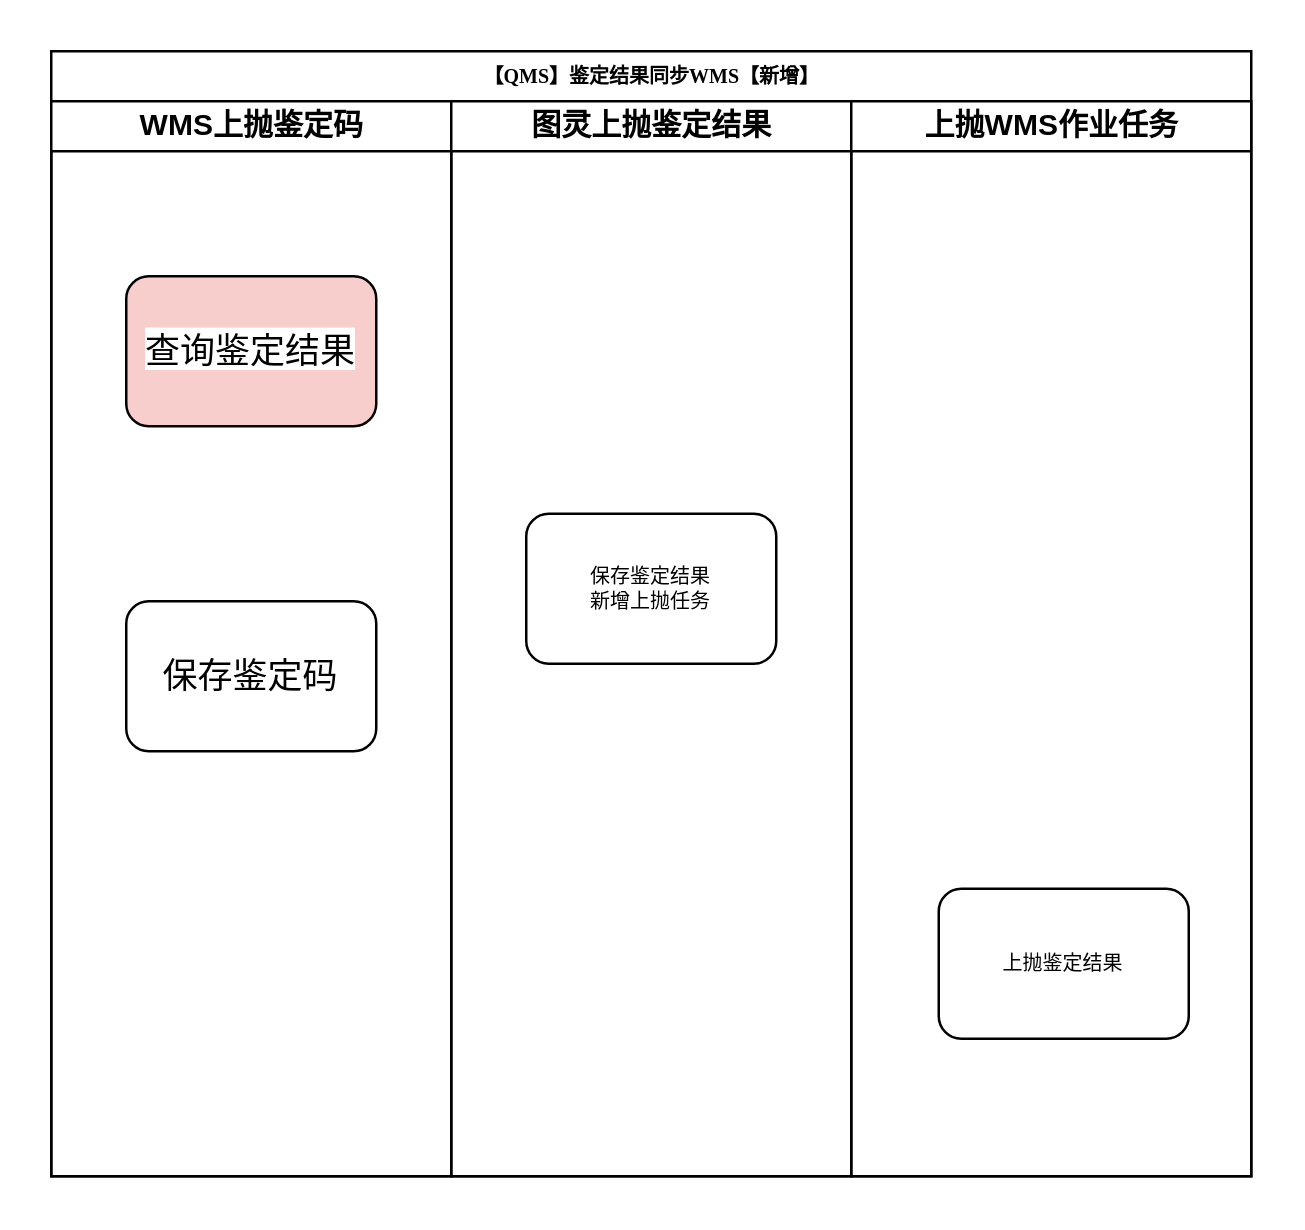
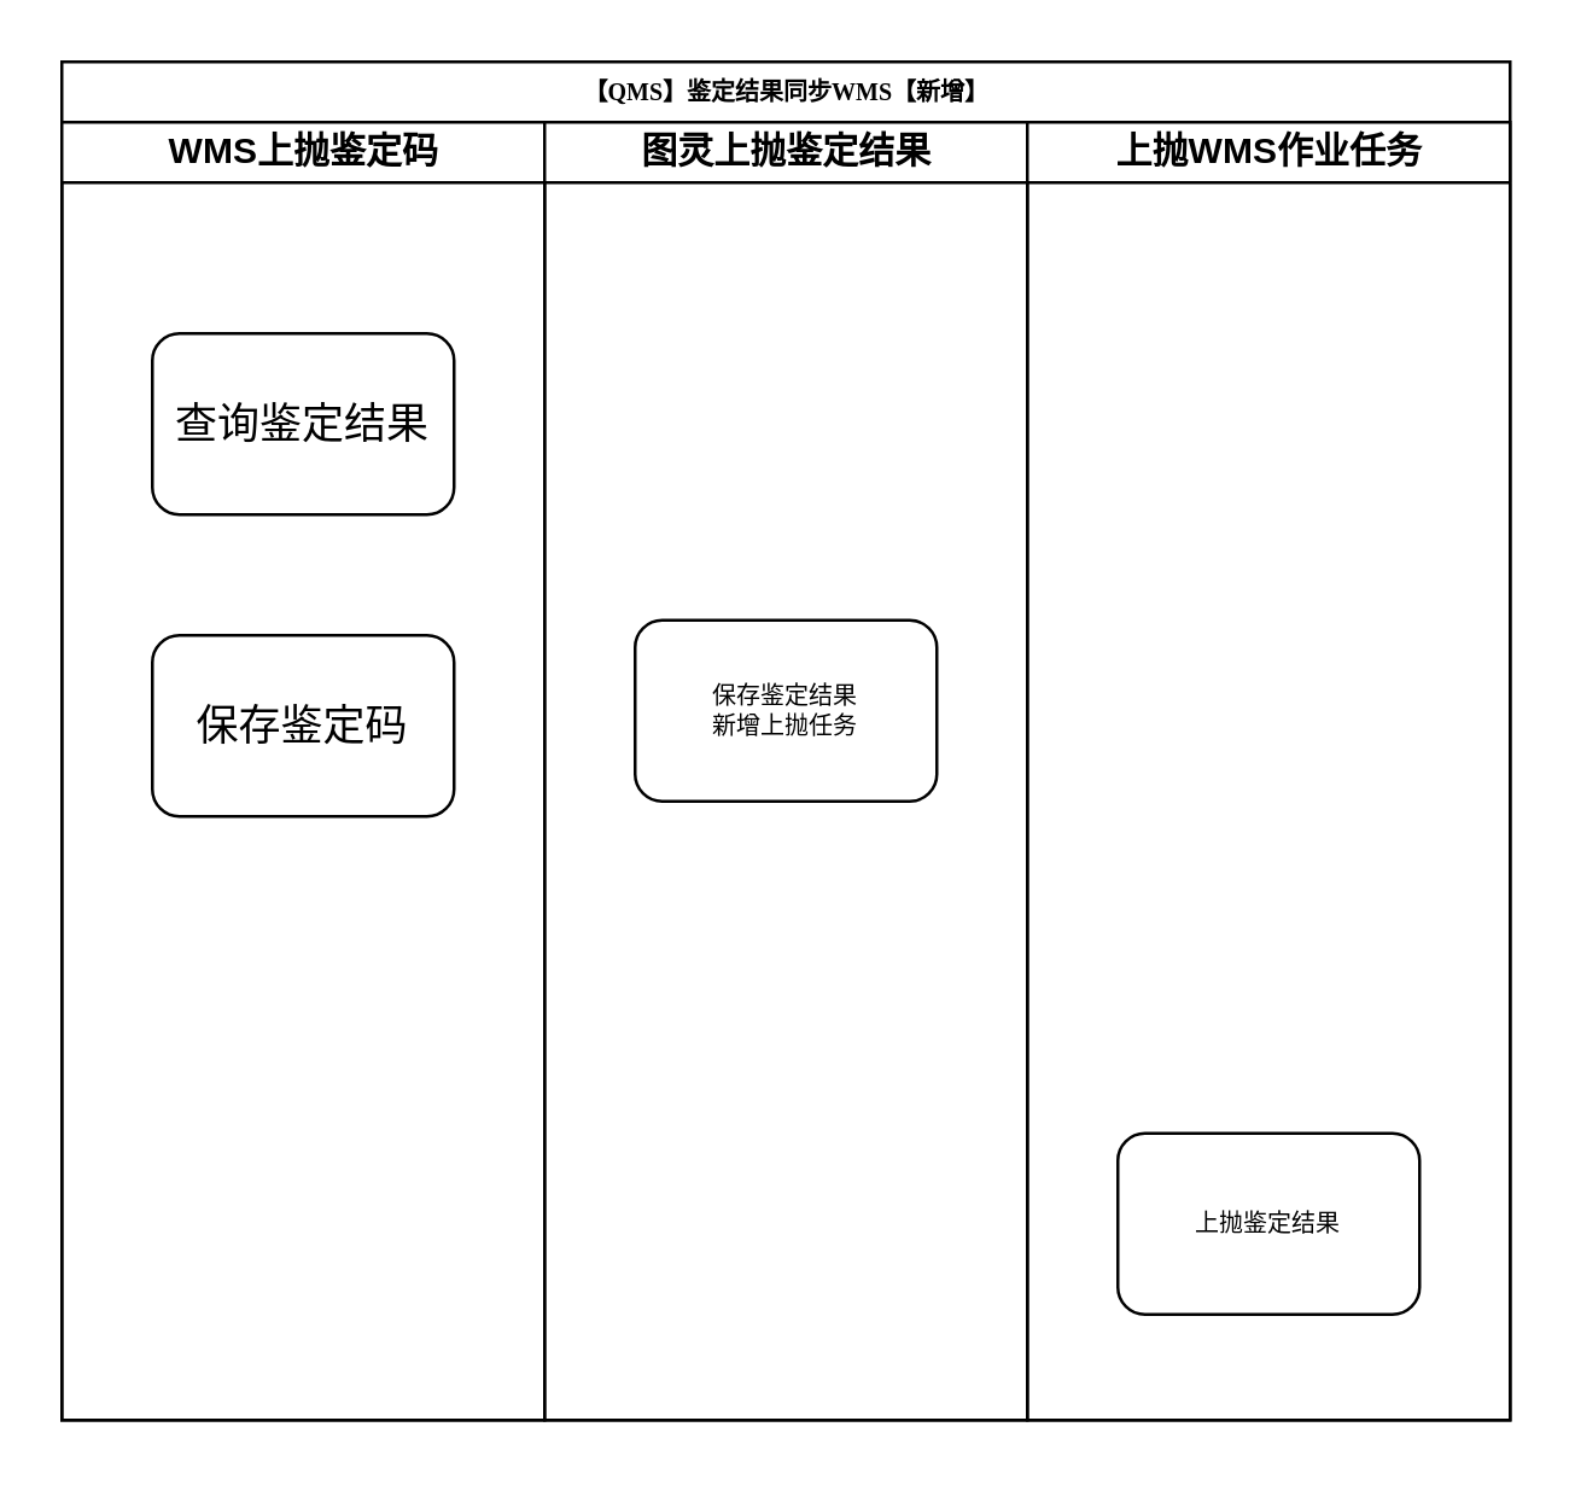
- <mxCell id="4" value="&lt;span style=&quot;font-family: -apple-system, BlinkMacSystemFont, &amp;quot;Segoe UI&amp;quot;, Roboto, Oxygen, Ubuntu, &amp;quot;Fira Sans&amp;quot;, &amp;quot;Droid Sans&amp;quot;, &amp;quot;Helvetica Neue&amp;quot;, sans-serif; font-size: 14px; text-align: left; background-color: rgb(255, 255, 255);&quot;&gt;查询鉴定结果&lt;/span&gt;" style="rounded=1;whiteSpace=wrap;html=1;shadow=0;labelBackgroundColor=none;strokeWidth=1;fontFamily=Verdana;fontSize=8;align=center;fillColor=#f8cecc;" parent="3" vertex="1"><mxGeometry x="30" y="70" width="100" height="60" as="geometry" /></mxCell>
+ <mxCell id="4" value="&lt;span style=&quot;font-family: -apple-system, BlinkMacSystemFont, &amp;quot;Segoe UI&amp;quot;, Roboto, Oxygen, Ubuntu, &amp;quot;Fira Sans&amp;quot;, &amp;quot;Droid Sans&amp;quot;, &amp;quot;Helvetica Neue&amp;quot;, sans-serif; font-size: 14px; text-align: left; background-color: rgb(255, 255, 255);&quot;&gt;查询鉴定结果&lt;/span&gt;" style="rounded=1;whiteSpace=wrap;html=1;shadow=0;labelBackgroundColor=none;strokeWidth=1;fontFamily=Verdana;fontSize=8;align=center;" parent="3" vertex="1"><mxGeometry x="30" y="70" width="100" height="60" as="geometry" /></mxCell>
- <mxCell id="5" value="&lt;span style=&quot;font-family: -apple-system, BlinkMacSystemFont, &amp;quot;Segoe UI&amp;quot;, Roboto, Oxygen, Ubuntu, &amp;quot;Fira Sans&amp;quot;, &amp;quot;Droid Sans&amp;quot;, &amp;quot;Helvetica Neue&amp;quot;, sans-serif; font-size: 14px; text-align: left; background-color: rgb(255, 255, 255);&quot;&gt;保存&lt;/span&gt;&lt;span style=&quot;font-family: -apple-system, BlinkMacSystemFont, &amp;quot;Segoe UI&amp;quot;, Roboto, Oxygen, Ubuntu, &amp;quot;Fira Sans&amp;quot;, &amp;quot;Droid Sans&amp;quot;, &amp;quot;Helvetica Neue&amp;quot;, sans-serif; font-size: 14px; text-align: left; background-color: rgb(255, 255, 255);&quot;&gt;鉴定码&lt;/span&gt;" style="rounded=1;whiteSpace=wrap;html=1;shadow=0;labelBackgroundColor=none;strokeWidth=1;fontFamily=Verdana;fontSize=8;align=center;" parent="3" vertex="1"><mxGeometry x="30" y="200" width="100" height="60" as="geometry" /></mxCell>
+ <mxCell id="5" value="&lt;span style=&quot;font-family: -apple-system, BlinkMacSystemFont, &amp;quot;Segoe UI&amp;quot;, Roboto, Oxygen, Ubuntu, &amp;quot;Fira Sans&amp;quot;, &amp;quot;Droid Sans&amp;quot;, &amp;quot;Helvetica Neue&amp;quot;, sans-serif; font-size: 14px; text-align: left; background-color: rgb(255, 255, 255);&quot;&gt;保存&lt;/span&gt;&lt;span style=&quot;font-family: -apple-system, BlinkMacSystemFont, &amp;quot;Segoe UI&amp;quot;, Roboto, Oxygen, Ubuntu, &amp;quot;Fira Sans&amp;quot;, &amp;quot;Droid Sans&amp;quot;, &amp;quot;Helvetica Neue&amp;quot;, sans-serif; font-size: 14px; text-align: left; background-color: rgb(255, 255, 255);&quot;&gt;鉴定码&lt;/span&gt;" style="rounded=1;whiteSpace=wrap;html=1;shadow=0;labelBackgroundColor=none;strokeWidth=1;fontFamily=Verdana;fontSize=8;align=center;" parent="3" vertex="1"><mxGeometry x="30" y="170" width="100" height="60" as="geometry" /></mxCell>
- <mxCell id="9" value="上抛鉴定结果" style="rounded=1;whiteSpace=wrap;html=1;shadow=0;labelBackgroundColor=none;strokeWidth=1;fontFamily=Verdana;fontSize=8;align=center;" parent="8" vertex="1"><mxGeometry x="35" y="315" width="100" height="60" as="geometry" /></mxCell>
+ <mxCell id="9" value="上抛鉴定结果" style="rounded=1;whiteSpace=wrap;html=1;shadow=0;labelBackgroundColor=none;strokeWidth=1;fontFamily=Verdana;fontSize=8;align=center;" parent="8" vertex="1"><mxGeometry x="30" y="335" width="100" height="60" as="geometry" /></mxCell>
